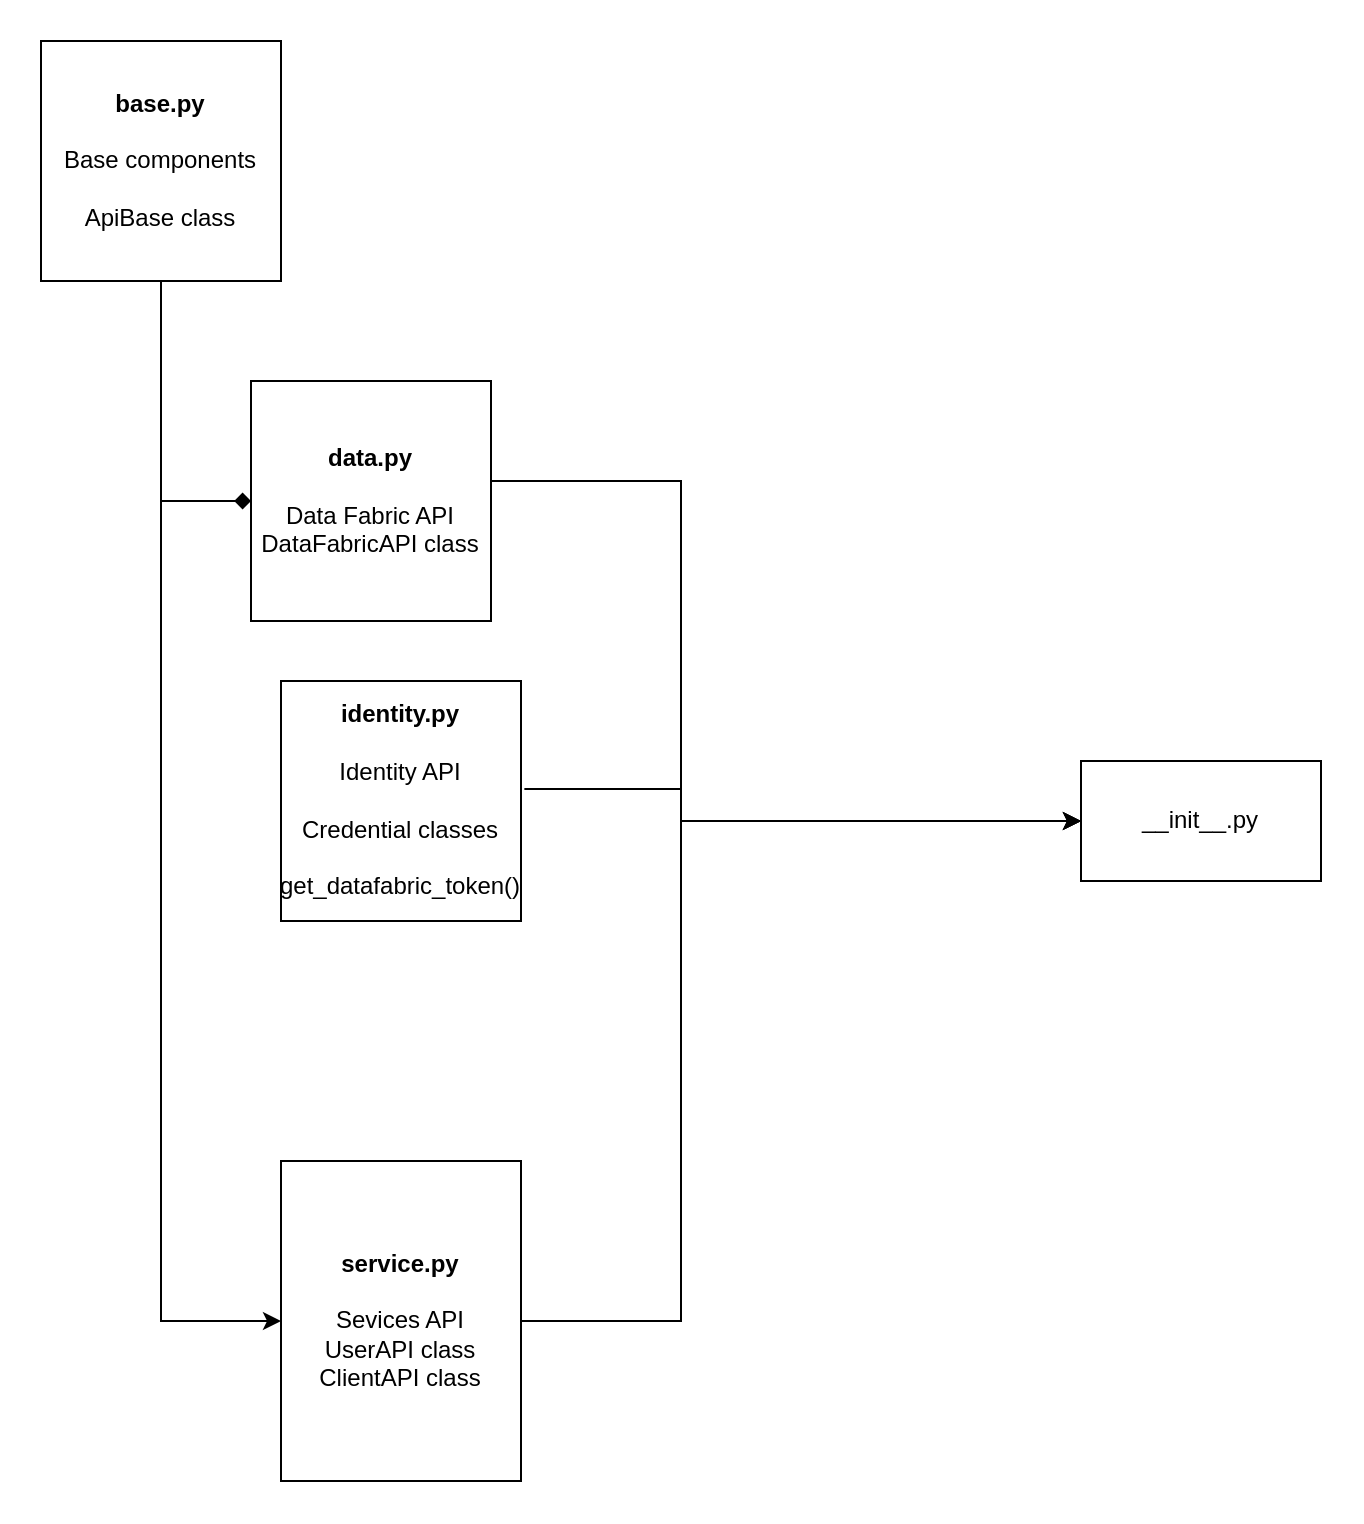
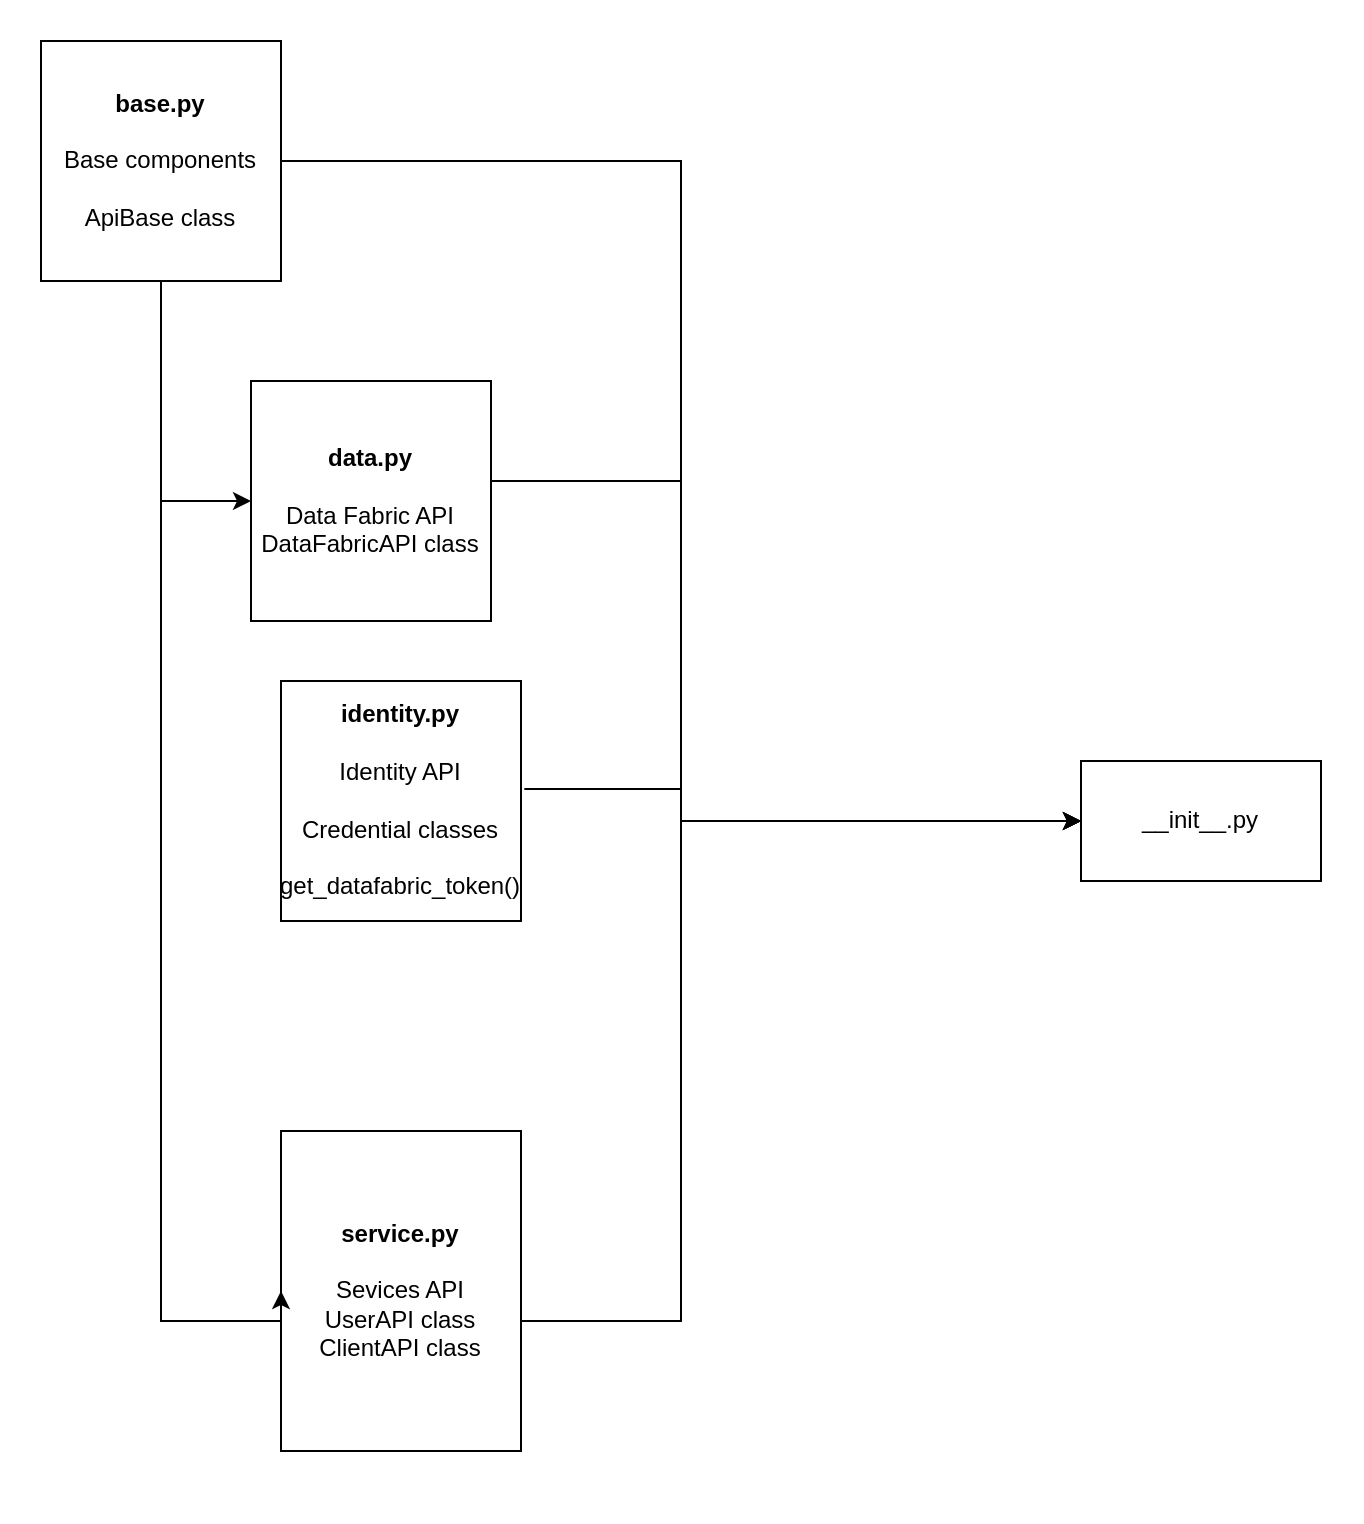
+ <mxCell id="9" value="" style="endArrow=classic;html=1;rounded=0;exitX=1;exitY=0.5;exitDx=0;exitDy=0;entryX=0;entryY=0.5;entryDx=0;entryDy=0;edgeStyle=orthogonalEdgeStyle;" parent="1" source="3" target="2" edge="1"><mxGeometry width="50" height="50" relative="1" as="geometry"><mxPoint x="190" y="440" as="sourcePoint" /><mxPoint x="240" y="390" as="targetPoint" /></mxGeometry></mxCell>
- <mxCell id="7" value="" style="endArrow=diamond;html=1;rounded=0;exitX=0.5;exitY=1;exitDx=0;exitDy=0;edgeStyle=orthogonalEdgeStyle;entryX=0;entryY=0.5;entryDx=0;entryDy=0;" parent="1" source="3" target="4" edge="1"><mxGeometry width="50" height="50" relative="1" as="geometry"><mxPoint x="160" y="150" as="sourcePoint" /><mxPoint x="250" y="270" as="targetPoint" /></mxGeometry></mxCell>
+ <mxCell id="7" value="" style="endArrow=classic;html=1;rounded=0;exitX=0.5;exitY=1;exitDx=0;exitDy=0;edgeStyle=orthogonalEdgeStyle;entryX=0;entryY=0.5;entryDx=0;entryDy=0;" parent="1" source="3" target="4" edge="1"><mxGeometry width="50" height="50" relative="1" as="geometry"><mxPoint x="160" y="150" as="sourcePoint" /><mxPoint x="250" y="270" as="targetPoint" /></mxGeometry></mxCell>
- <mxCell id="6" value="&lt;b&gt;service.py&lt;/b&gt;&lt;br&gt;&lt;br&gt;Sevices API&lt;br&gt;UserAPI class&lt;br&gt;ClientAPI class" style="rounded=0;whiteSpace=wrap;html=1;" parent="1" vertex="1"><mxGeometry x="140" y="580" width="120" height="160" as="geometry" /></mxCell>
+ <mxCell id="6" value="&lt;b&gt;service.py&lt;/b&gt;&lt;br&gt;&lt;br&gt;Sevices API&lt;br&gt;UserAPI class&lt;br&gt;ClientAPI class" style="rounded=0;whiteSpace=wrap;html=1;" parent="1" vertex="1"><mxGeometry x="140" y="565" width="120" height="160" as="geometry" /></mxCell>
